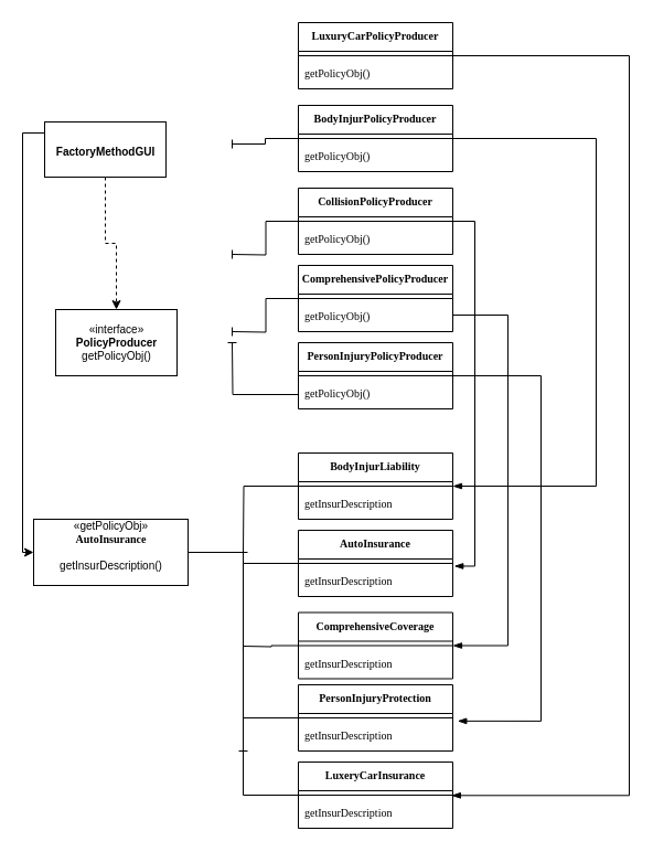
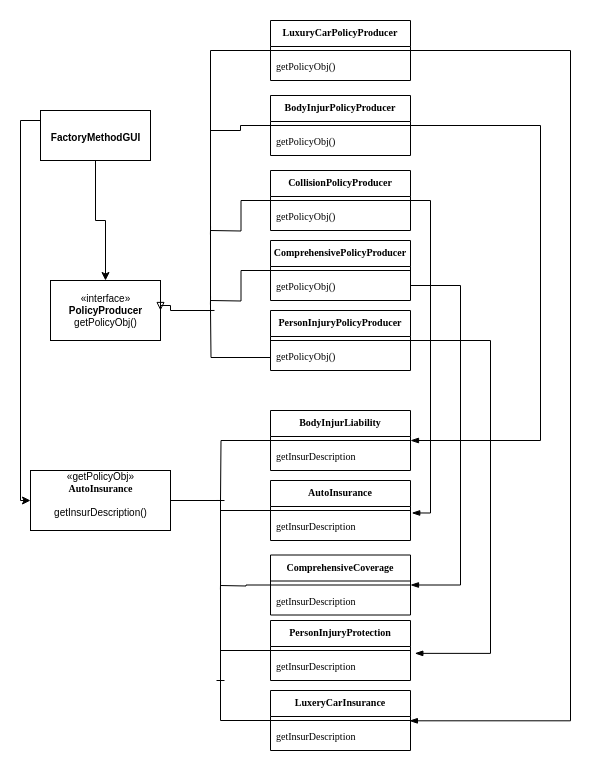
+ <mxCell id="7" style="edgeStyle=orthogonalEdgeStyle;rounded=0;orthogonalLoop=1;jettySize=auto;html=1;fontFamily=Verdana;fontSize=10;entryX=1;entryY=0.5;entryDx=0;entryDy=0;endArrow=block;endFill=0;" edge="1" parent="1" source="9" target="6"><mxGeometry relative="1" as="geometry"><mxPoint x="170" y="310" as="targetPoint" /><Array as="points"><mxPoint x="210" y="50" /><mxPoint x="210" y="310" /><mxPoint x="170" y="310" /><mxPoint x="170" y="305" /></Array></mxGeometry></mxCell>
- <mxCell id="2" style="edgeStyle=orthogonalEdgeStyle;rounded=0;orthogonalLoop=1;jettySize=auto;html=1;exitX=0.5;exitY=1;exitDx=0;exitDy=0;fontSize=10;dashed=1;" edge="1" parent="1" source="4" target="6"><mxGeometry relative="1" as="geometry" /></mxCell>
+ <mxCell id="2" style="edgeStyle=orthogonalEdgeStyle;rounded=0;orthogonalLoop=1;jettySize=auto;html=1;exitX=0.5;exitY=1;exitDx=0;exitDy=0;fontSize=10;" edge="1" parent="1" source="4" target="6"><mxGeometry relative="1" as="geometry" /></mxCell>
